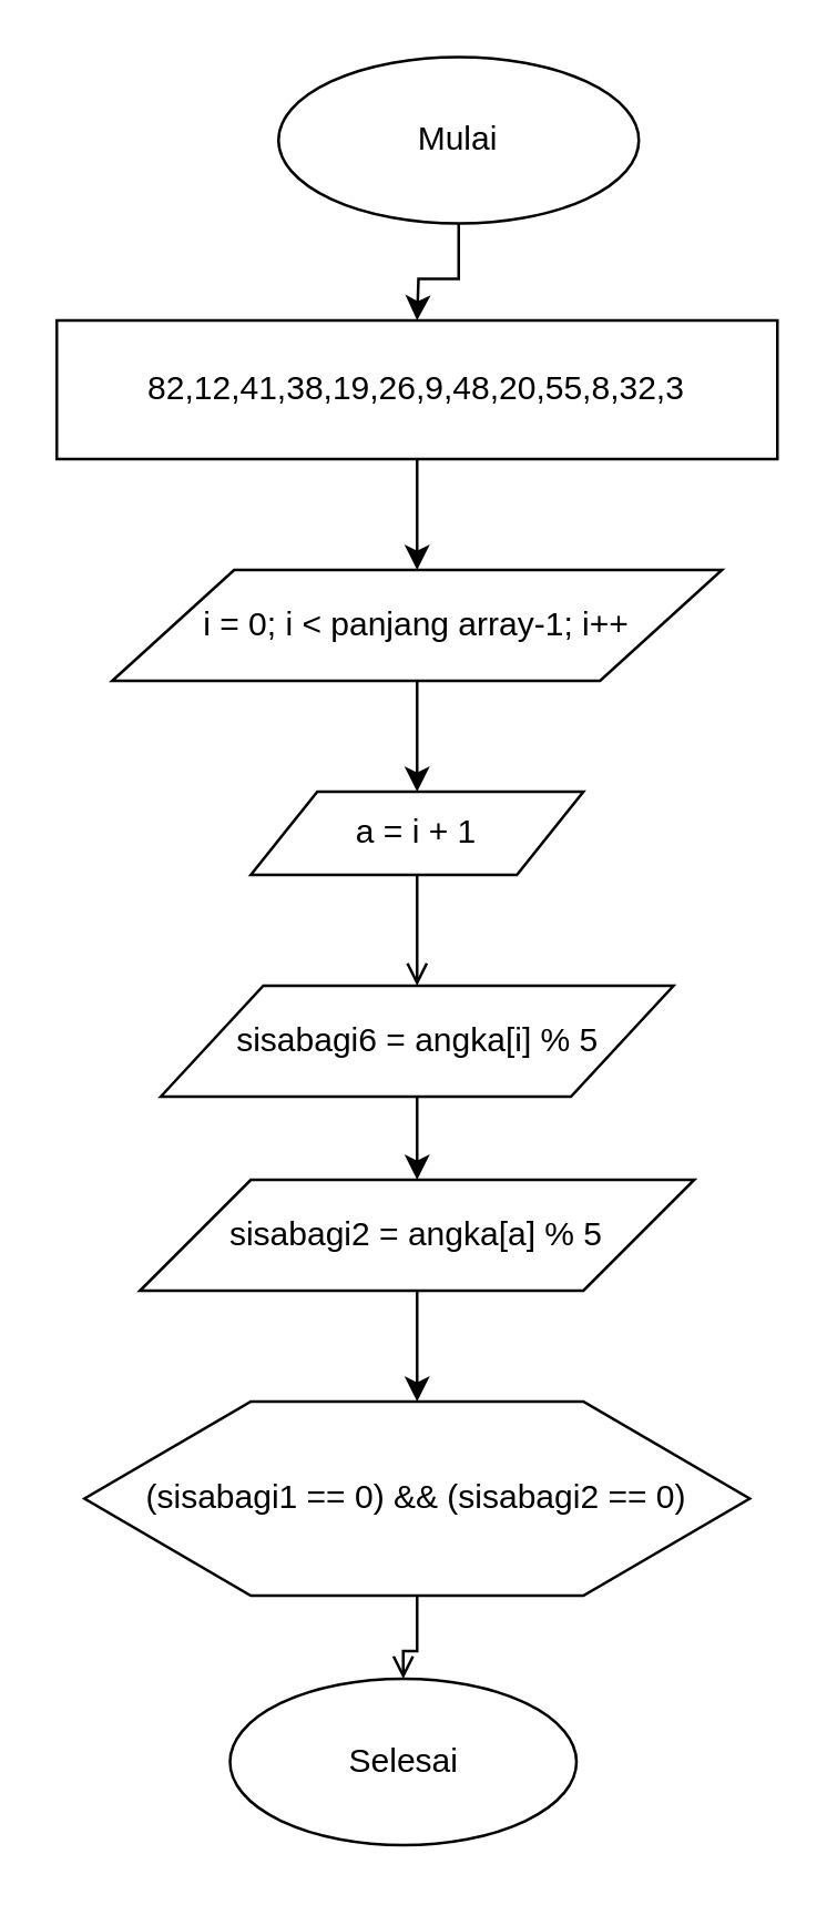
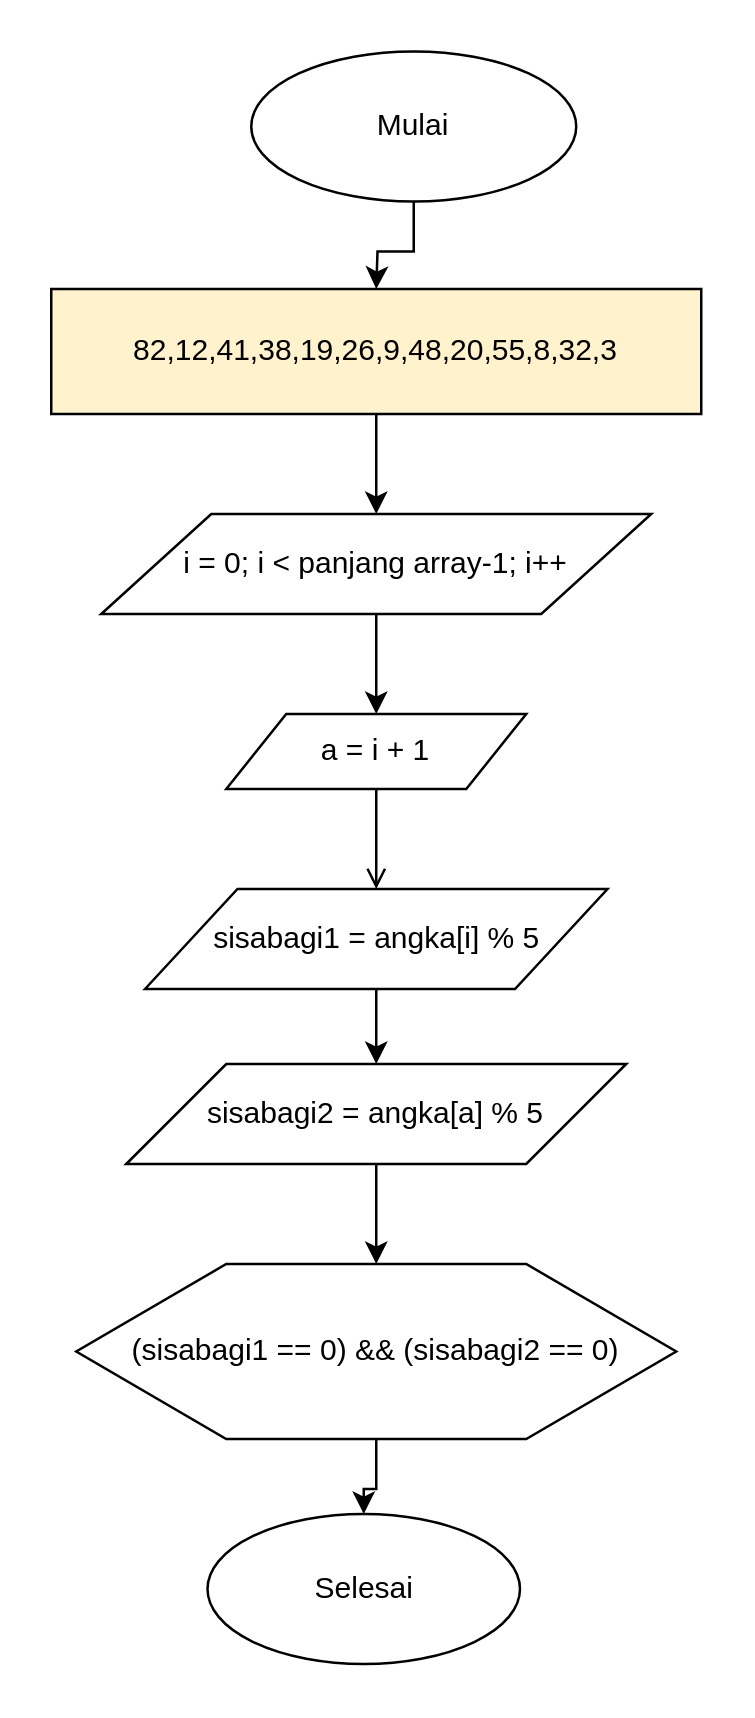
- <mxCell id="5" value="82,12,41,38,19,26,9,48,20,55,8,32,3" style="rounded=0;whiteSpace=wrap;html=1;" vertex="1" parent="1"><mxGeometry x="20" y="115" width="260" height="50" as="geometry" /></mxCell>
+ <mxCell id="5" value="82,12,41,38,19,26,9,48,20,55,8,32,3" style="rounded=0;whiteSpace=wrap;html=1;fillColor=#fff2cc;" vertex="1" parent="1"><mxGeometry x="20" y="115" width="260" height="50" as="geometry" /></mxCell>
- <mxCell id="11" value="sisabagi6 = angka[i] % 5" style="shape=parallelogram;perimeter=parallelogramPerimeter;whiteSpace=wrap;html=1;" vertex="1" parent="1"><mxGeometry x="57.5" y="355" width="185" height="40" as="geometry" /></mxCell>
+ <mxCell id="11" value="sisabagi1 = angka[i] % 5" style="shape=parallelogram;perimeter=parallelogramPerimeter;whiteSpace=wrap;html=1;" vertex="1" parent="1"><mxGeometry x="57.5" y="355" width="185" height="40" as="geometry" /></mxCell>
- <mxCell id="14" style="edgeStyle=orthogonalEdgeStyle;rounded=0;orthogonalLoop=1;jettySize=auto;html=1;endArrow=open;" edge="1" parent="1" source="15" target="16"><mxGeometry relative="1" as="geometry"><mxPoint x="150" y="615" as="targetPoint" /></mxGeometry></mxCell>
+ <mxCell id="14" style="edgeStyle=orthogonalEdgeStyle;rounded=0;orthogonalLoop=1;jettySize=auto;html=1;" edge="1" parent="1" source="15" target="16"><mxGeometry relative="1" as="geometry"><mxPoint x="150" y="615" as="targetPoint" /></mxGeometry></mxCell>
